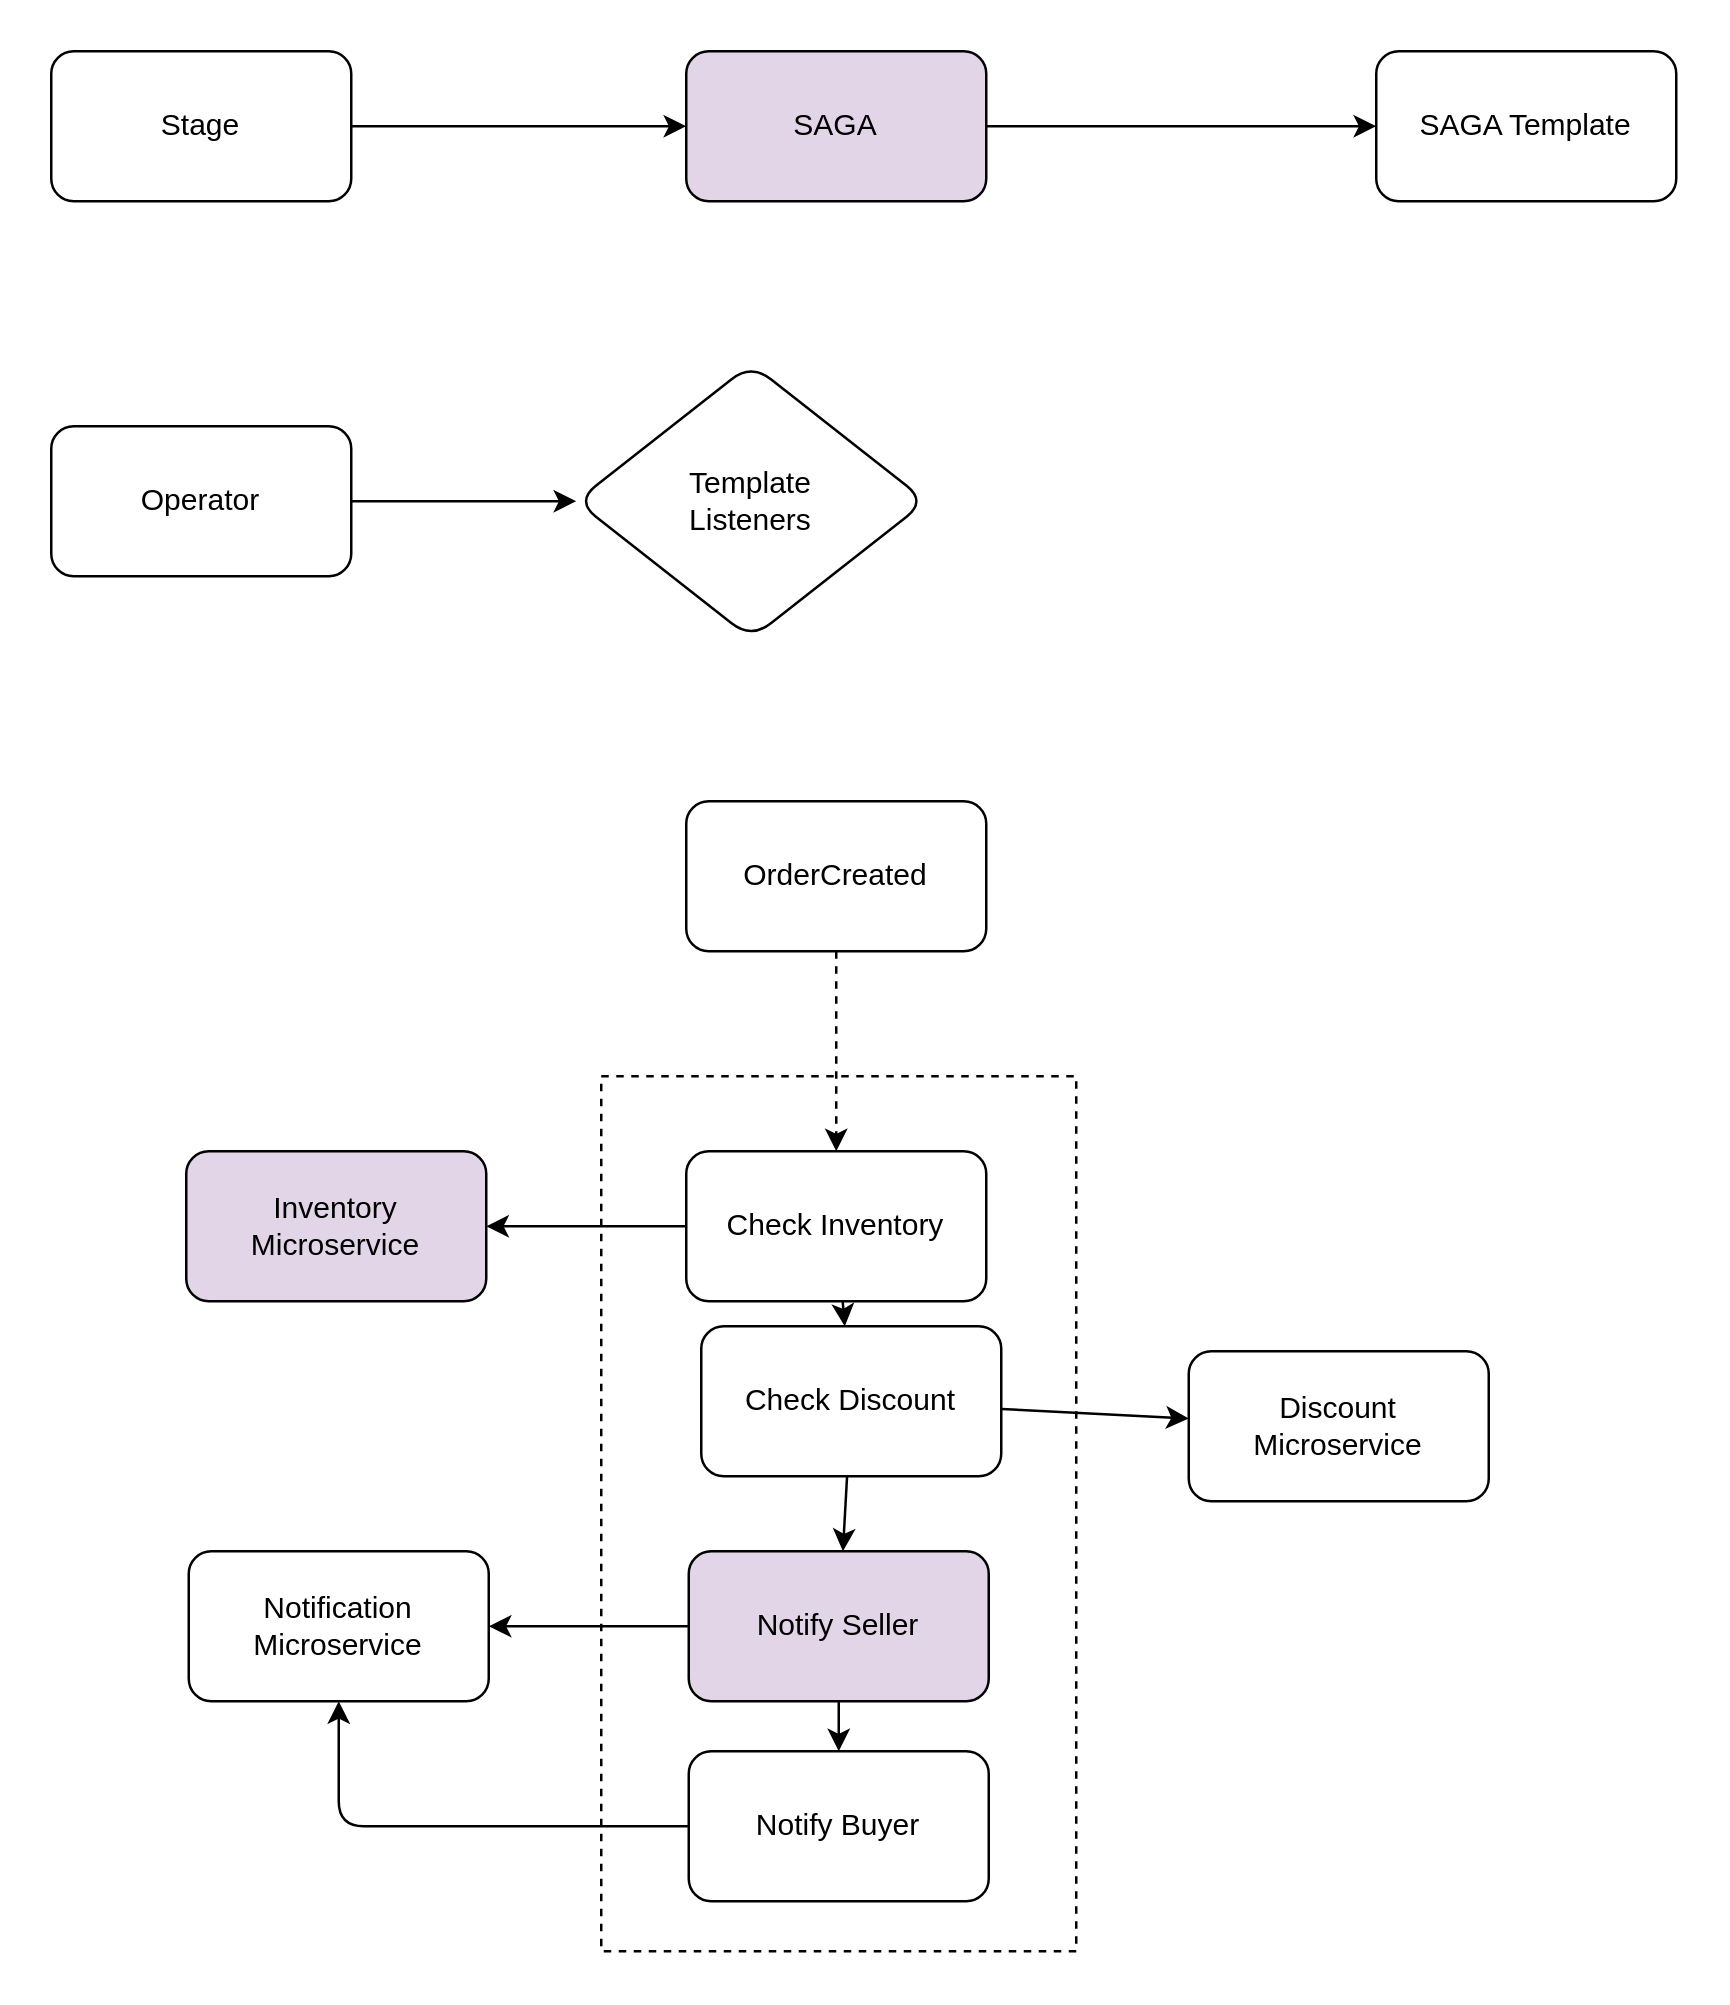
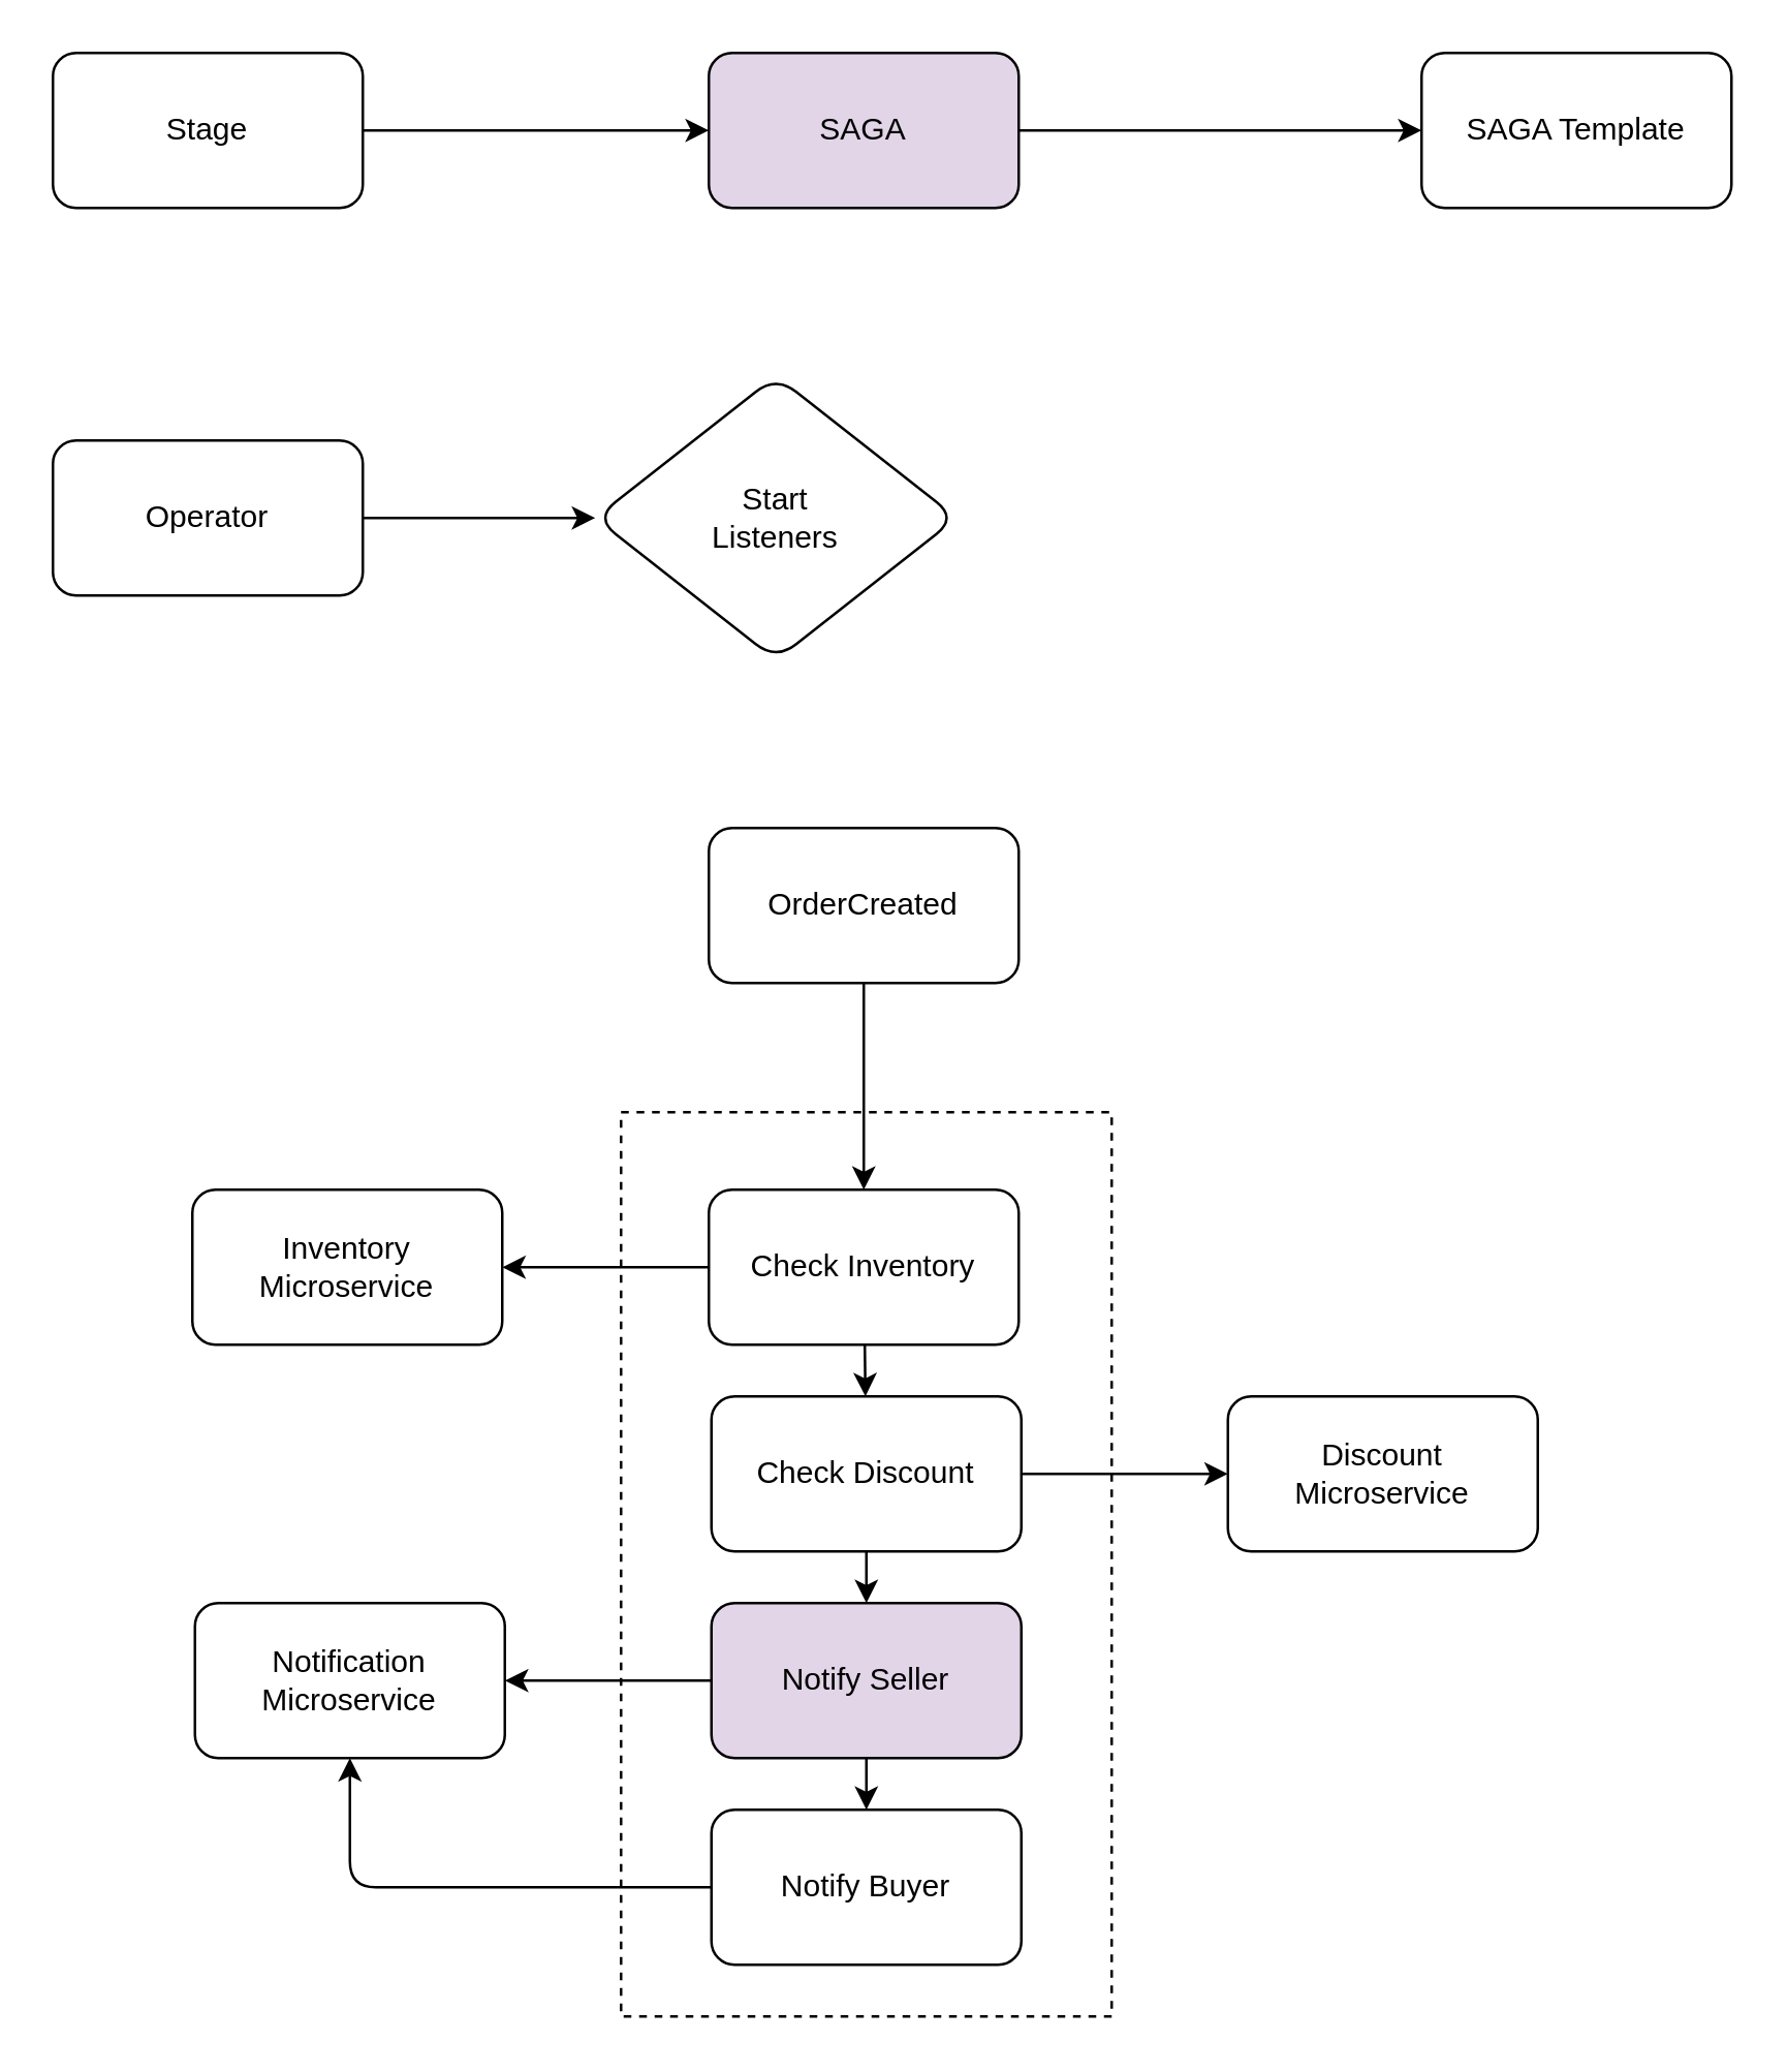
- <mxCell id="10" value="Template&lt;br&gt;Listeners" style="rhombus;whiteSpace=wrap;html=1;rounded=1;" vertex="1" parent="1"><mxGeometry x="230" y="145" width="140" height="110" as="geometry" /></mxCell>
+ <mxCell id="10" value="Start&lt;br&gt;Listeners" style="rhombus;whiteSpace=wrap;html=1;rounded=1;" vertex="1" parent="1"><mxGeometry x="230" y="145" width="140" height="110" as="geometry" /></mxCell>
- <mxCell id="11" value="" style="edgeStyle=none;html=1;dashed=1;" edge="1" parent="1" source="12" target="15"><mxGeometry relative="1" as="geometry" /></mxCell>
+ <mxCell id="11" value="" style="edgeStyle=none;html=1;" edge="1" parent="1" source="12" target="15"><mxGeometry relative="1" as="geometry" /></mxCell>
- <mxCell id="24" value="Inventory&lt;br&gt;Microservice" style="rounded=1;whiteSpace=wrap;html=1;fillColor=#e1d5e7;" vertex="1" parent="1"><mxGeometry x="74" y="460" width="120" height="60" as="geometry" /></mxCell>
+ <mxCell id="24" value="Inventory&lt;br&gt;Microservice" style="rounded=1;whiteSpace=wrap;html=1;" vertex="1" parent="1"><mxGeometry x="74" y="460" width="120" height="60" as="geometry" /></mxCell>
- <mxCell id="18" value="Check Discount" style="rounded=1;whiteSpace=wrap;html=1;" vertex="1" parent="1"><mxGeometry x="280" y="530" width="120" height="60" as="geometry" /></mxCell>
+ <mxCell id="18" value="Check Discount" style="rounded=1;whiteSpace=wrap;html=1;" vertex="1" parent="1"><mxGeometry x="275" y="540" width="120" height="60" as="geometry" /></mxCell>
